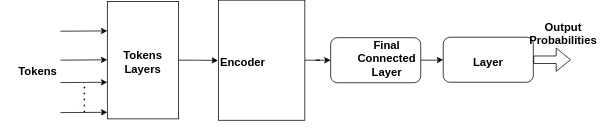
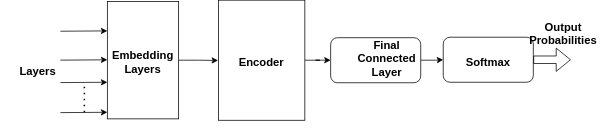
- <mxCell id="7" value="&lt;font style=&quot;font-size: 15px&quot;&gt;&lt;b&gt;Tokens &lt;br&gt;Layers&lt;/b&gt;&lt;/font&gt;" style="text;html=1;strokeColor=none;fillColor=none;align=center;verticalAlign=middle;whiteSpace=wrap;rounded=0;" vertex="1" parent="1"><mxGeometry x="135.01" y="62.5" width="110" height="34" as="geometry" /></mxCell>
+ <mxCell id="7" value="&lt;font style=&quot;font-size: 15px&quot;&gt;&lt;b&gt;Embedding &lt;br&gt;Layers&lt;/b&gt;&lt;/font&gt;" style="text;html=1;strokeColor=none;fillColor=none;align=center;verticalAlign=middle;whiteSpace=wrap;rounded=0;" vertex="1" parent="1"><mxGeometry x="135.01" y="62.5" width="110" height="34" as="geometry" /></mxCell>
- <mxCell id="6" value="&lt;b&gt;&lt;font style=&quot;font-size: 15px&quot;&gt;Encoder&lt;/font&gt;&lt;/b&gt;" style="text;html=1;strokeColor=none;fillColor=none;align=center;verticalAlign=middle;whiteSpace=wrap;rounded=0;" vertex="1" parent="1"><mxGeometry x="293.13" y="64.5" width="60" height="30" as="geometry" /></mxCell>
+ <mxCell id="6" value="&lt;b&gt;&lt;font style=&quot;font-size: 15px&quot;&gt;Encoder&lt;/font&gt;&lt;/b&gt;" style="text;html=1;strokeColor=none;fillColor=none;align=center;verticalAlign=middle;whiteSpace=wrap;rounded=0;" vertex="1" parent="1"><mxGeometry x="318.13" y="64.5" width="60" height="30" as="geometry" /></mxCell>
- <mxCell id="18" value="&lt;b&gt;Layer&lt;/b&gt;" style="text;html=1;strokeColor=none;fillColor=none;align=center;verticalAlign=middle;whiteSpace=wrap;rounded=0;fontSize=15;" vertex="1" parent="1"><mxGeometry x="620" y="64.5" width="60" height="30" as="geometry" /></mxCell>
+ <mxCell id="18" value="&lt;b&gt;Softmax&lt;/b&gt;" style="text;html=1;strokeColor=none;fillColor=none;align=center;verticalAlign=middle;whiteSpace=wrap;rounded=0;fontSize=15;" vertex="1" parent="1"><mxGeometry x="620" y="64.5" width="60" height="30" as="geometry" /></mxCell>
- <mxCell id="13" value="&lt;b&gt;Tokens&lt;/b&gt;" style="text;html=1;strokeColor=none;fillColor=none;align=center;verticalAlign=middle;whiteSpace=wrap;rounded=0;fontSize=15;" vertex="1" parent="1"><mxGeometry x="20" y="77" width="60" height="30" as="geometry" /></mxCell>
+ <mxCell id="13" value="&lt;b&gt;Layers&lt;/b&gt;" style="text;html=1;strokeColor=none;fillColor=none;align=center;verticalAlign=middle;whiteSpace=wrap;rounded=0;fontSize=15;" vertex="1" parent="1"><mxGeometry x="20" y="77" width="60" height="30" as="geometry" /></mxCell>
